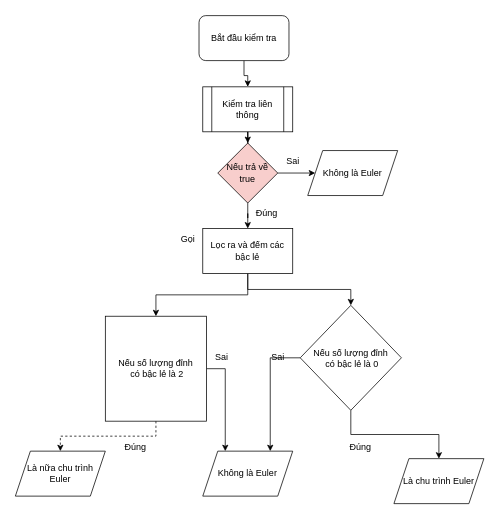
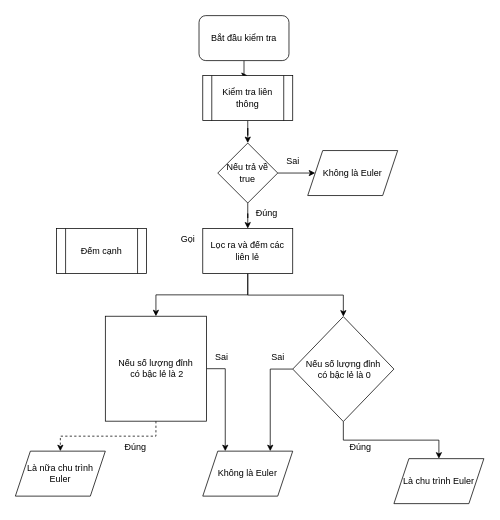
- <mxCell id="23" value="Kiểm tra liên thông" style="shape=process;whiteSpace=wrap;html=1;backgroundOutline=1;" vertex="1" parent="1"><mxGeometry x="270" y="115" width="120" height="60" as="geometry" /></mxCell>
+ <mxCell id="23" value="Kiểm tra liên thông" style="shape=process;whiteSpace=wrap;html=1;backgroundOutline=1;" vertex="1" parent="1"><mxGeometry x="270" y="100" width="120" height="60" as="geometry" /></mxCell>
- <mxCell id="26" value="Nếu trả về true" style="rhombus;whiteSpace=wrap;html=1;fillColor=#f8cecc;" vertex="1" parent="1"><mxGeometry x="290" y="190" width="80" height="80" as="geometry" /></mxCell>
+ <mxCell id="26" value="Nếu trả về true" style="rhombus;whiteSpace=wrap;html=1;" vertex="1" parent="1"><mxGeometry x="290" y="190" width="80" height="80" as="geometry" /></mxCell>
+ <mxCell id="7" value="Đếm cạnh" style="shape=process;whiteSpace=wrap;html=1;backgroundOutline=1;" parent="1" vertex="1"><mxGeometry x="75" y="304" width="120" height="60" as="geometry" /></mxCell>
- <mxCell id="6" value="Lọc ra và đếm các bậc lẻ" style="rounded=0;whiteSpace=wrap;html=1;" parent="1" vertex="1"><mxGeometry x="270" y="304" width="120" height="60" as="geometry" /></mxCell>
+ <mxCell id="6" value="Lọc ra và đếm các liên lẻ" style="rounded=0;whiteSpace=wrap;html=1;" parent="1" vertex="1"><mxGeometry x="270" y="304" width="120" height="60" as="geometry" /></mxCell>
- <mxCell id="10" value="Nếu số lượng đỉnh&lt;div&gt;&amp;nbsp;có bậc lẻ là 0&lt;/div&gt;" style="rhombus;whiteSpace=wrap;html=1;" parent="1" vertex="1"><mxGeometry x="400" y="406.5" width="135" height="140" as="geometry" /></mxCell>
+ <mxCell id="10" value="Nếu số lượng đỉnh&lt;div&gt;&amp;nbsp;có bậc lẻ là 0&lt;/div&gt;" style="rhombus;whiteSpace=wrap;html=1;" parent="1" vertex="1"><mxGeometry x="390" y="421.5" width="135" height="140" as="geometry" /></mxCell>
